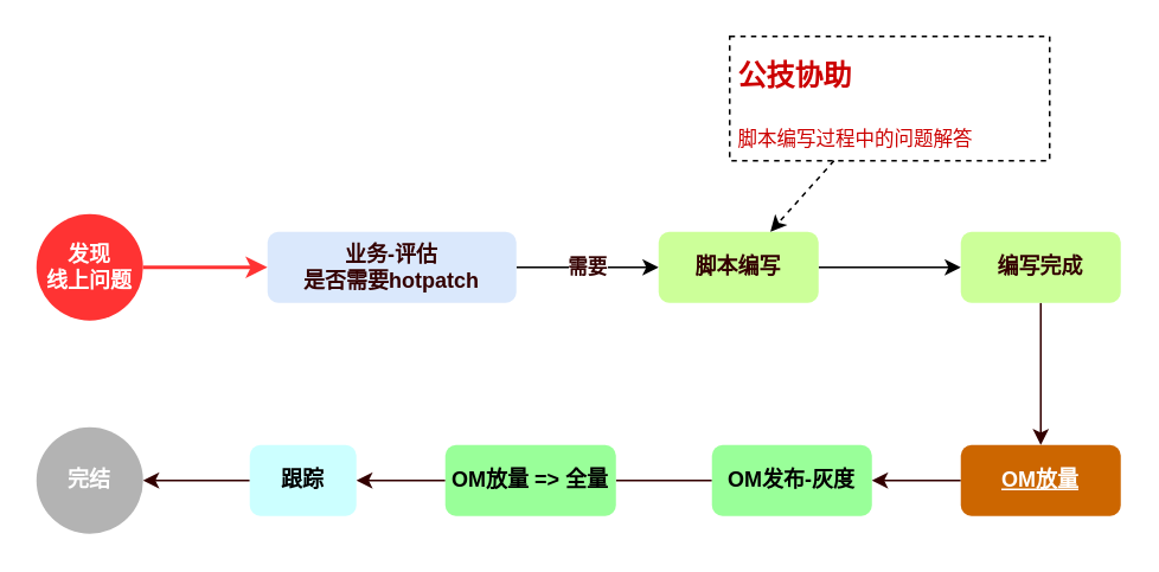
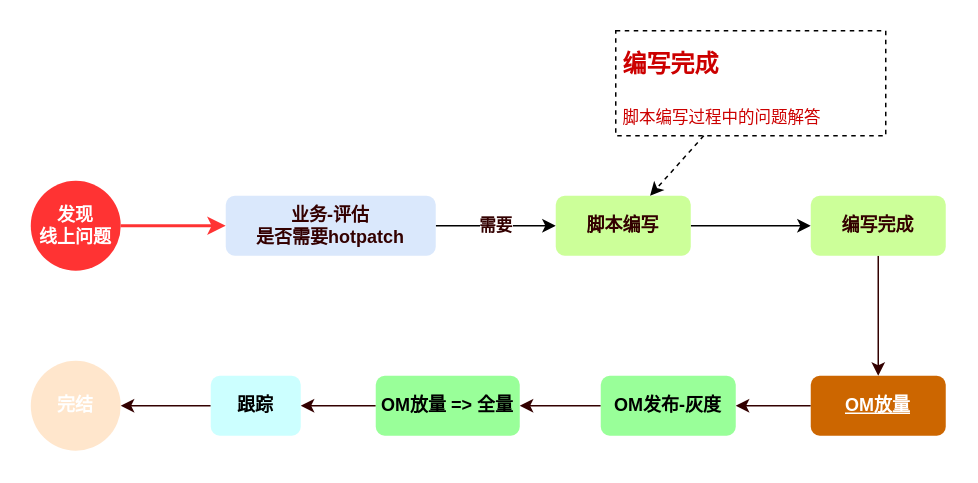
- <mxCell id="9" value="&lt;p style=&quot;line-height: 0.8;&quot;&gt;&lt;/p&gt;&lt;h1&gt;&lt;font style=&quot;font-size: 16px; line-height: 0.7;&quot;&gt;公技协助&lt;/font&gt;&lt;/h1&gt;&lt;p&gt;&lt;font style=&quot;font-size: 11px;&quot;&gt;脚本编写过程中的问题解答&lt;/font&gt;&lt;/p&gt;&lt;p&gt;&lt;/p&gt;" style="text;html=1;strokeColor=default;fillColor=none;spacing=5;spacingTop=-20;whiteSpace=wrap;overflow=hidden;rounded=0;fontColor=#CC0000;dashed=1;" vertex="1" parent="1"><mxGeometry x="410" y="20" width="180" height="70" as="geometry" /></mxCell>
+ <mxCell id="9" value="&lt;p style=&quot;line-height: 0.8;&quot;&gt;&lt;/p&gt;&lt;h1&gt;&lt;font style=&quot;font-size: 16px; line-height: 0.7;&quot;&gt;编写完成&lt;/font&gt;&lt;/h1&gt;&lt;p&gt;&lt;font style=&quot;font-size: 11px;&quot;&gt;脚本编写过程中的问题解答&lt;/font&gt;&lt;/p&gt;&lt;p&gt;&lt;/p&gt;" style="text;html=1;strokeColor=default;fillColor=none;spacing=5;spacingTop=-20;whiteSpace=wrap;overflow=hidden;rounded=0;fontColor=#CC0000;dashed=1;" vertex="1" parent="1"><mxGeometry x="410" y="20" width="180" height="70" as="geometry" /></mxCell>
- <mxCell id="20" value="&lt;font&gt;完结&lt;/font&gt;" style="ellipse;whiteSpace=wrap;html=1;aspect=fixed;strokeColor=none;fillColor=#B3B3B3;fontColor=#FFFFFF;fontStyle=1" vertex="1" parent="1"><mxGeometry x="20" y="240" width="60" height="60" as="geometry" /></mxCell>
+ <mxCell id="20" value="&lt;font&gt;完结&lt;/font&gt;" style="ellipse;whiteSpace=wrap;html=1;aspect=fixed;strokeColor=none;fillColor=#ffe6cc;fontColor=#FFFFFF;fontStyle=1;" vertex="1" parent="1"><mxGeometry x="20" y="240" width="60" height="60" as="geometry" /></mxCell>
- <mxCell id="14" style="edgeStyle=none;rounded=0;orthogonalLoop=1;jettySize=auto;html=1;strokeColor=#330000;strokeWidth=1;fontSize=16;fontColor=#330000;endArrow=none;" edge="1" parent="1" source="15" target="17"><mxGeometry relative="1" as="geometry" /></mxCell>
+ <mxCell id="14" style="edgeStyle=none;rounded=0;orthogonalLoop=1;jettySize=auto;html=1;strokeColor=#330000;strokeWidth=1;fontSize=16;fontColor=#330000;" edge="1" parent="1" source="15" target="17"><mxGeometry relative="1" as="geometry" /></mxCell>
